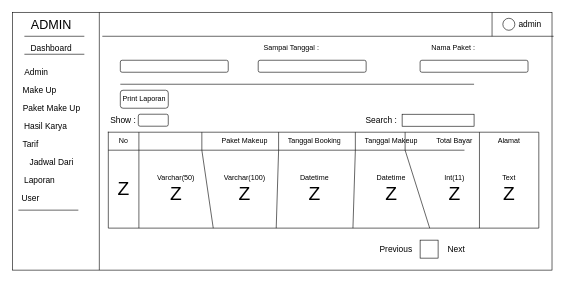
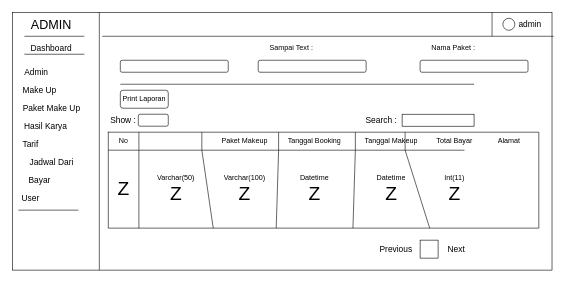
- <mxCell id="31" value="Sampai Tanggal :" style="text;html=1;align=center;verticalAlign=middle;resizable=0;points=[];autosize=1;" parent="1" vertex="1"><mxGeometry x="430" y="70" width="110" height="20" as="geometry" /></mxCell>
+ <mxCell id="31" value="Sampai Text :" style="text;html=1;align=center;verticalAlign=middle;resizable=0;points=[];autosize=1;" parent="1" vertex="1"><mxGeometry x="430" y="70" width="110" height="20" as="geometry" /></mxCell>
- <mxCell id="14" value="Laporan" style="text;html=1;align=center;verticalAlign=middle;resizable=0;points=[];autosize=1;fontSize=14;" parent="1" vertex="1"><mxGeometry x="30" y="290" width="70" height="20" as="geometry" /></mxCell>
+ <mxCell id="14" value="Bayar" style="text;html=1;align=center;verticalAlign=middle;resizable=0;points=[];autosize=1;fontSize=14;" parent="1" vertex="1"><mxGeometry x="30" y="290" width="70" height="20" as="geometry" /></mxCell>
- <mxCell id="51" value="&lt;div&gt;Text&lt;/div&gt;&lt;div&gt;&lt;font style=&quot;font-size: 32px&quot;&gt;Z&lt;/font&gt;&lt;/div&gt;" style="shape=partialRectangle;html=1;whiteSpace=wrap;connectable=0;fillColor=none;top=0;left=0;bottom=0;right=0;overflow=hidden;" parent="44" vertex="1"><mxGeometry x="619" width="99" height="130" as="geometry" /></mxCell>
